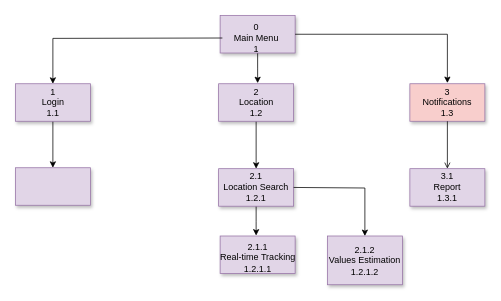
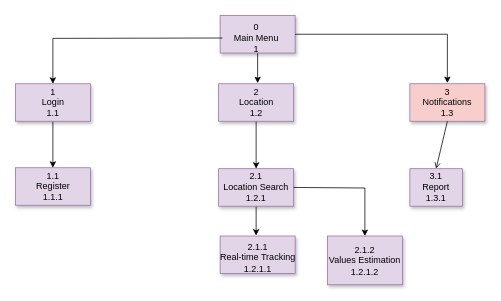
+ <mxCell id="10" value="1.1&lt;br&gt;Register&lt;br&gt;1.1.1" style="text;strokeColor=none;align=center;fillColor=none;html=1;verticalAlign=middle;whiteSpace=wrap;rounded=0;" parent="1" vertex="1"><mxGeometry x="34.5" y="233.5" width="71" height="29" as="geometry" /></mxCell>
- <mxCell id="24" value="3.1&lt;br&gt;Report&lt;br&gt;1.3.1" style="html=1;dashed=0;whiteSpace=wrap;fillColor=#e1d5e7;strokeColor=#9673a6;shadow=1;" parent="1" vertex="1"><mxGeometry x="546" y="224.25" width="100" height="50" as="geometry" /></mxCell>
+ <mxCell id="24" value="3.1&lt;br&gt;Report&lt;br&gt;1.3.1" style="html=1;dashed=0;whiteSpace=wrap;fillColor=#e1d5e7;strokeColor=#9673a6;shadow=1;" parent="1" vertex="1"><mxGeometry x="546" y="224.25" width="70" height="50" as="geometry" /></mxCell>
